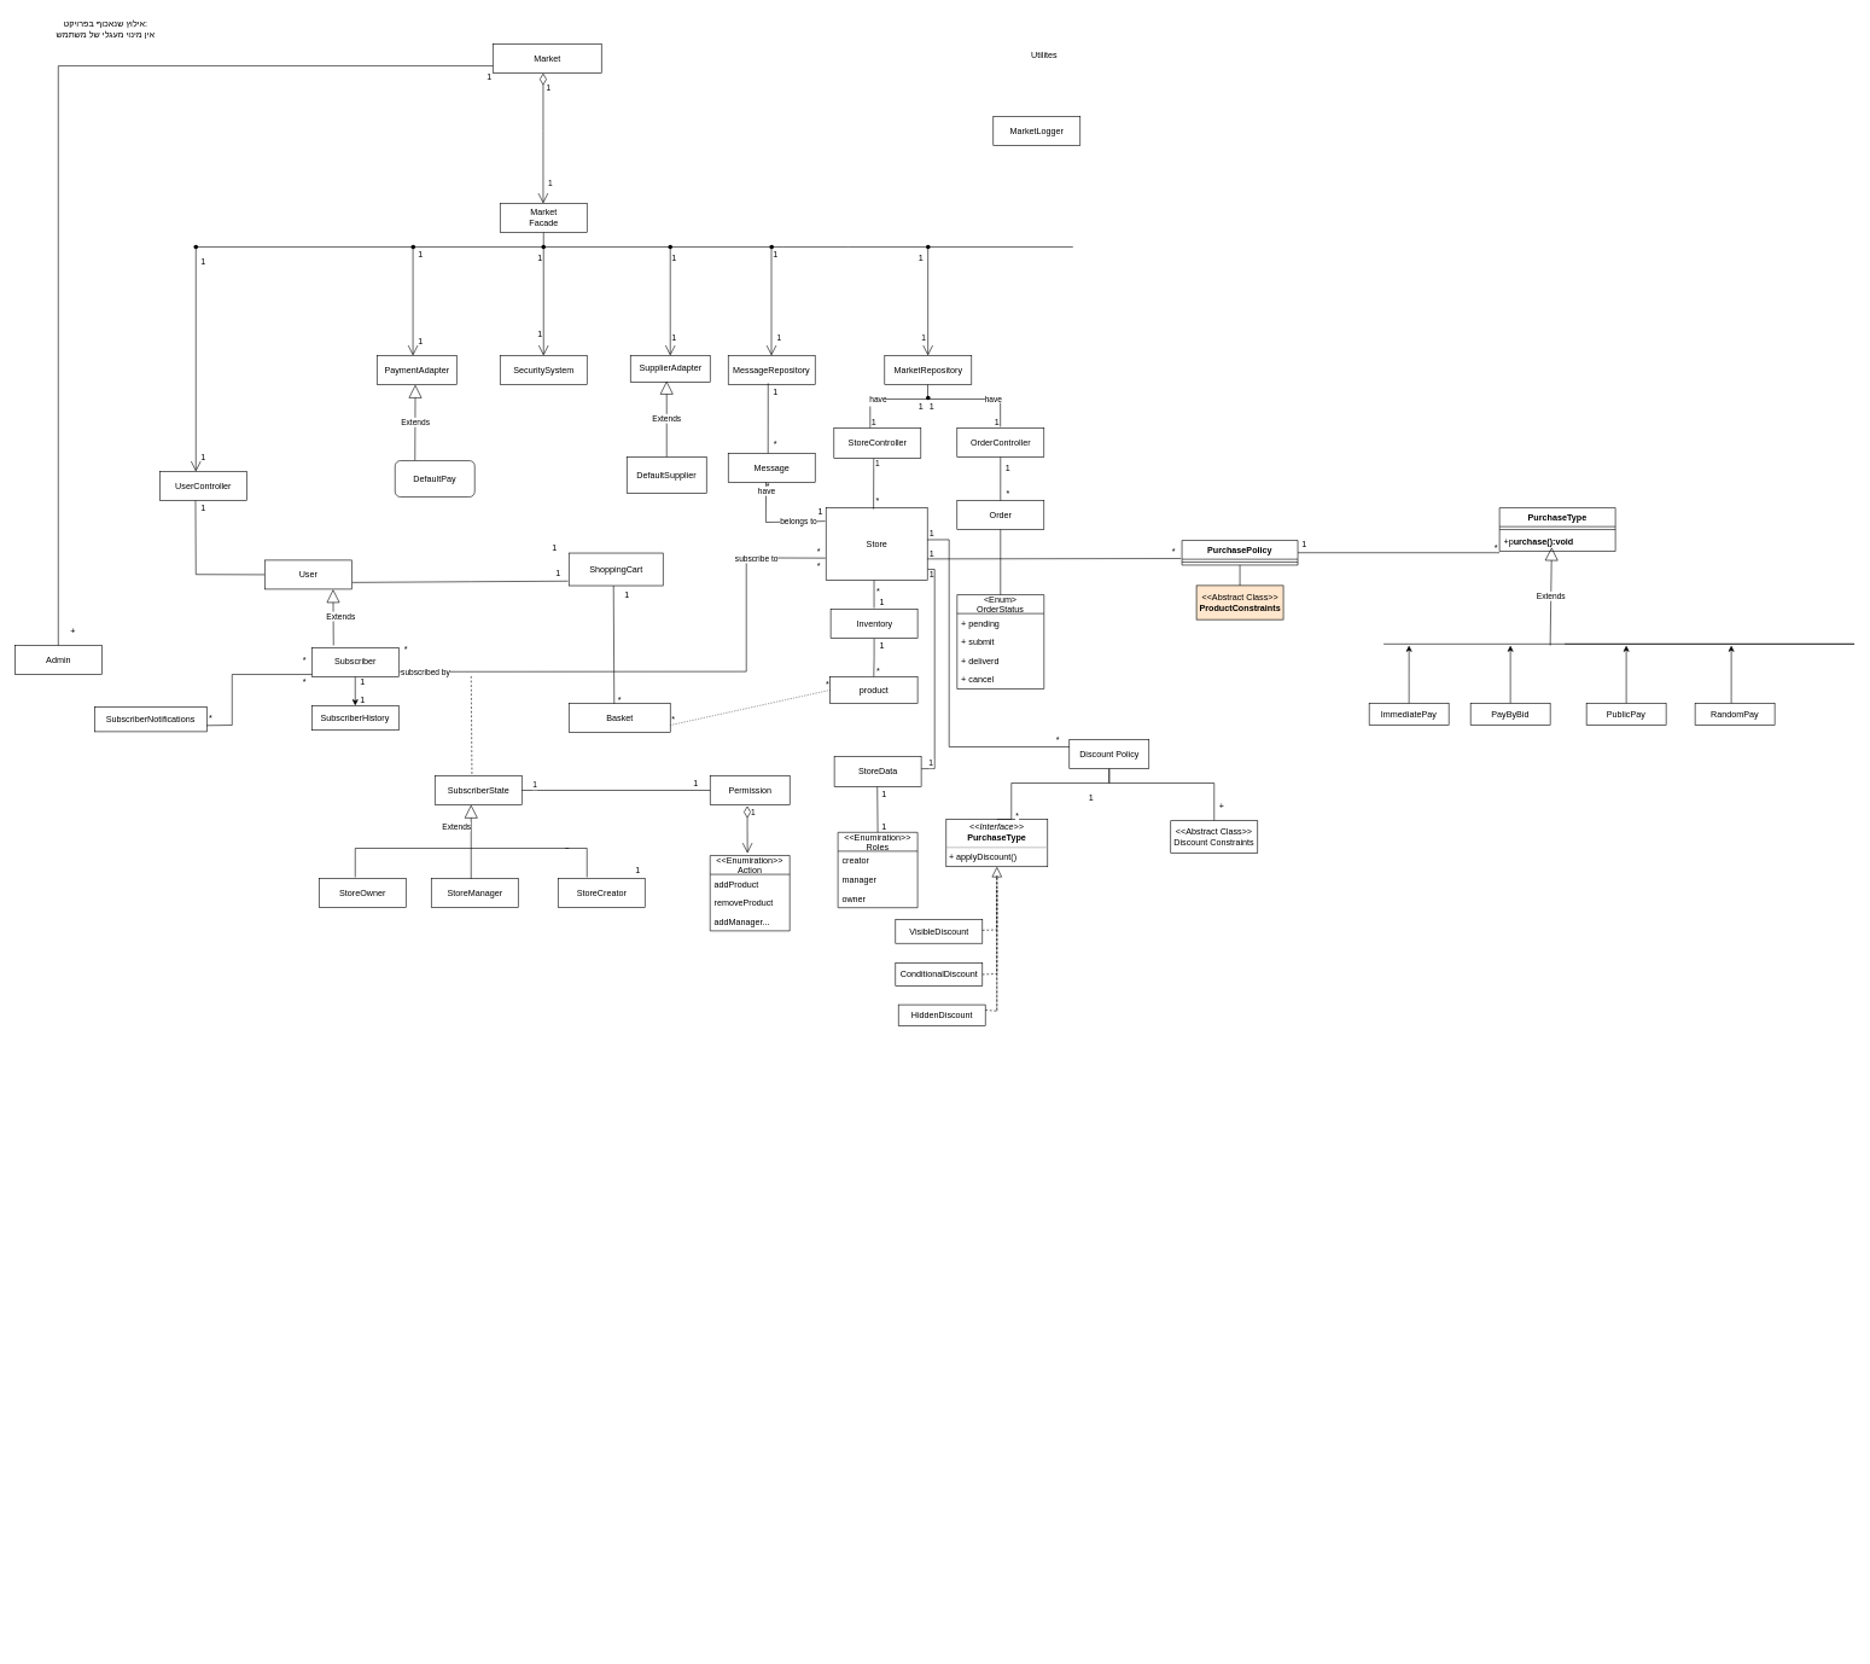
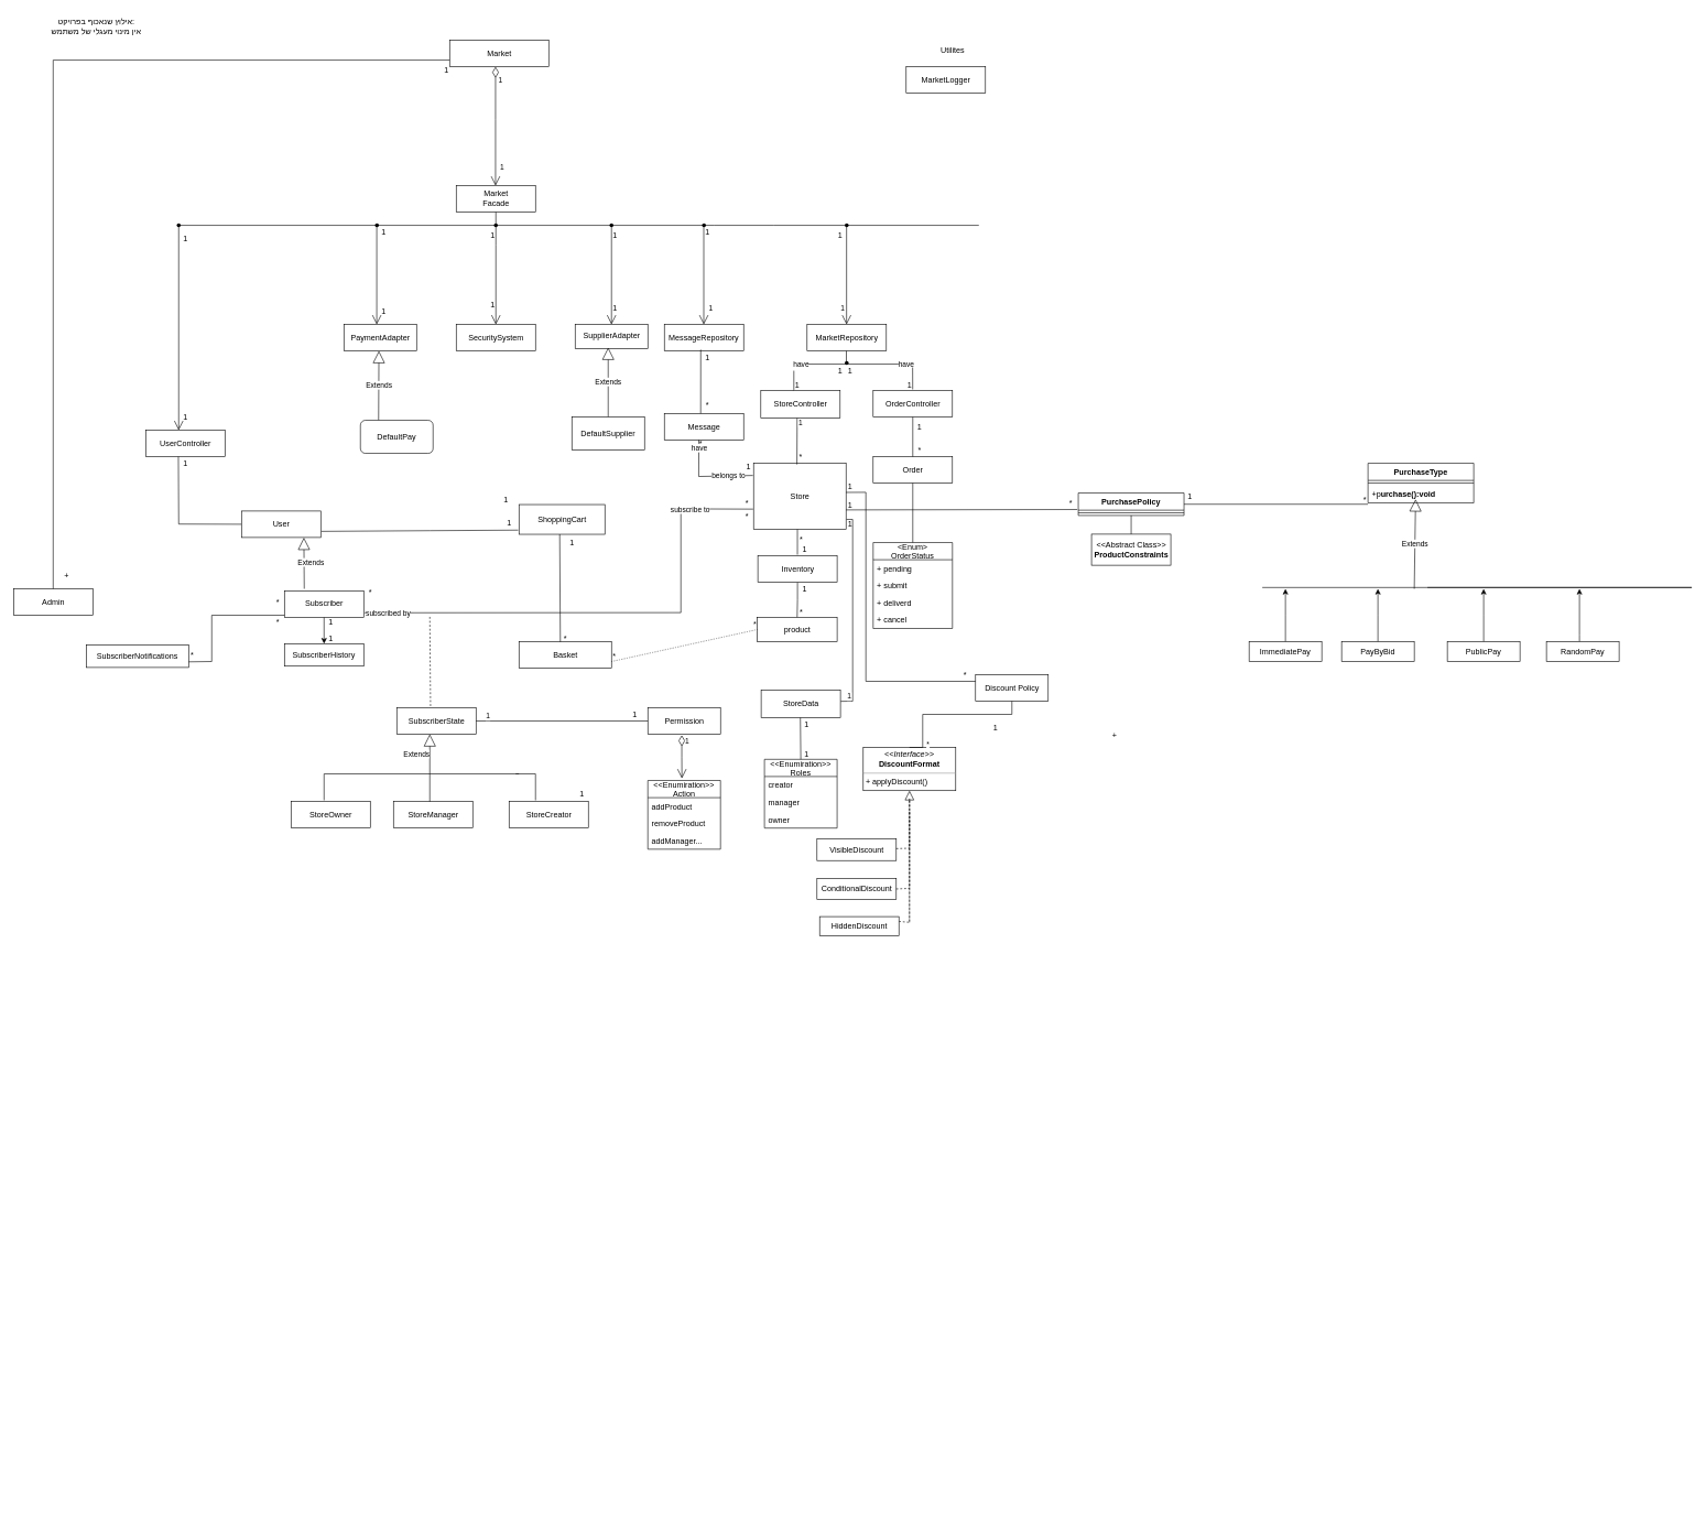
- <mxCell id="50" value="MarketLogger" style="html=1;" parent="1" vertex="1"><mxGeometry x="1371" y="160" width="120" height="40" as="geometry" /></mxCell>
+ <mxCell id="50" value="MarketLogger" style="html=1;" parent="1" vertex="1"><mxGeometry x="1371" y="100" width="120" height="40" as="geometry" /></mxCell>
- <mxCell id="165" value="&amp;lt;&amp;lt;Abstract Class&amp;gt;&amp;gt;&lt;br style=&quot;border-color: var(--border-color); padding: 0px; margin: 0px; font-weight: 700;&quot;&gt;&lt;span style=&quot;font-weight: 700;&quot;&gt;ProductConstraints&lt;/span&gt;" style="rounded=0;whiteSpace=wrap;html=1;fillColor=#ffe6cc;" parent="1" vertex="1"><mxGeometry x="1651.5" y="807.31" width="120" height="47.01" as="geometry" /></mxCell>
+ <mxCell id="165" value="&amp;lt;&amp;lt;Abstract Class&amp;gt;&amp;gt;&lt;br style=&quot;border-color: var(--border-color); padding: 0px; margin: 0px; font-weight: 700;&quot;&gt;&lt;span style=&quot;font-weight: 700;&quot;&gt;ProductConstraints&lt;/span&gt;" style="rounded=0;whiteSpace=wrap;html=1;" parent="1" vertex="1"><mxGeometry x="1651.5" y="807.31" width="120" height="47.01" as="geometry" /></mxCell>
- <mxCell id="152" style="edgeStyle=orthogonalEdgeStyle;rounded=0;orthogonalLoop=1;jettySize=auto;html=1;endArrow=none;endFill=0;" parent="1" source="153" target="156" edge="1"><mxGeometry relative="1" as="geometry"><Array as="points"><mxPoint x="1531" y="1080" /><mxPoint x="1676" y="1080" /></Array></mxGeometry></mxCell>
- <mxCell id="145" value="&lt;p style=&quot;margin:0px;margin-top:4px;text-align:center;&quot;&gt;&lt;i&gt;&amp;lt;&amp;lt;Interface&amp;gt;&amp;gt;&lt;/i&gt;&lt;br&gt;&lt;b&gt;PurchaseType&lt;/b&gt;&lt;/p&gt;&lt;hr size=&quot;1&quot;&gt;&lt;p style=&quot;margin:0px;margin-left:4px;&quot;&gt;+ applyDiscount()&lt;br&gt;&lt;br&gt;&lt;/p&gt;" style="verticalAlign=top;align=left;overflow=fill;fontSize=12;fontFamily=Helvetica;html=1;" parent="144" vertex="1"><mxGeometry x="516" y="-860" width="140" height="65.384" as="geometry" /></mxCell>
+ <mxCell id="145" value="&lt;p style=&quot;margin:0px;margin-top:4px;text-align:center;&quot;&gt;&lt;i&gt;&amp;lt;&amp;lt;Interface&amp;gt;&amp;gt;&lt;/i&gt;&lt;br&gt;&lt;b&gt;DiscountFormat&lt;/b&gt;&lt;/p&gt;&lt;hr size=&quot;1&quot;&gt;&lt;p style=&quot;margin:0px;margin-left:4px;&quot;&gt;+ applyDiscount()&lt;br&gt;&lt;br&gt;&lt;/p&gt;" style="verticalAlign=top;align=left;overflow=fill;fontSize=12;fontFamily=Helvetica;html=1;" parent="144" vertex="1"><mxGeometry x="516" y="-860" width="140" height="65.384" as="geometry" /></mxCell>
- <mxCell id="156" value="&amp;lt;&amp;lt;Abstract Class&amp;gt;&amp;gt;&lt;br&gt;Discount Constraints" style="rounded=0;whiteSpace=wrap;html=1;" parent="1" vertex="1"><mxGeometry x="1616" y="1132.01" width="120" height="44.3" as="geometry" /></mxCell>
